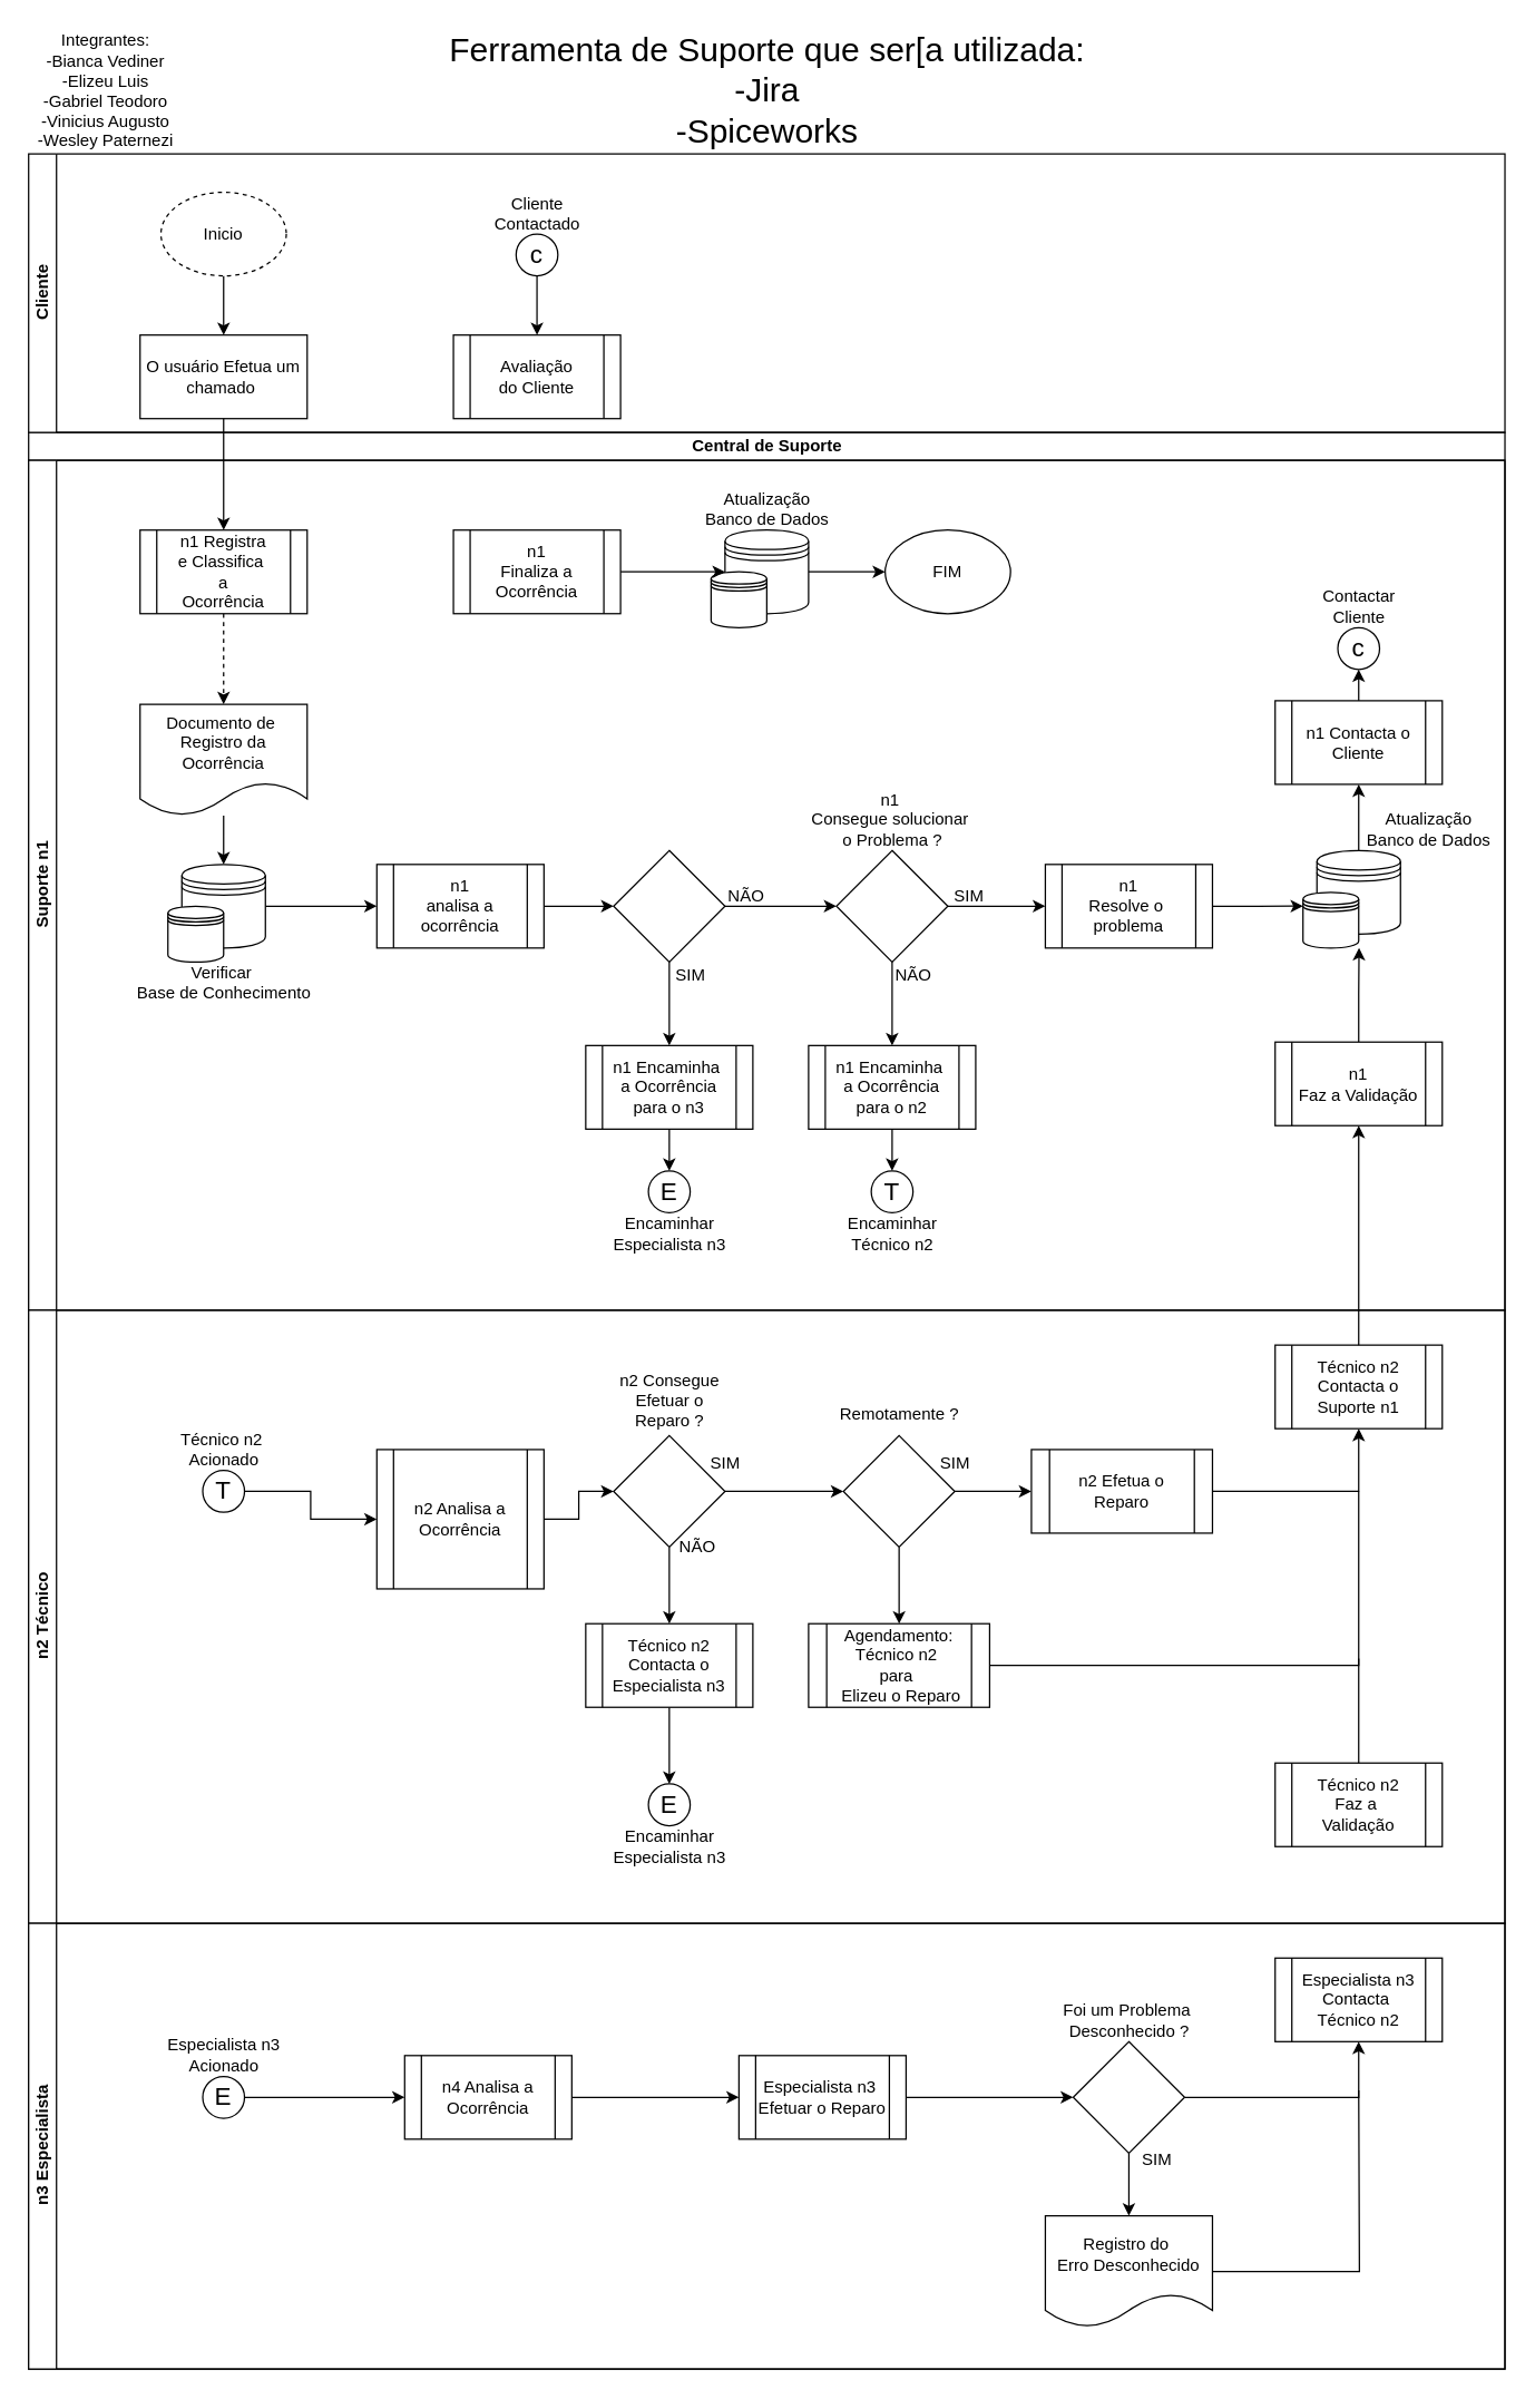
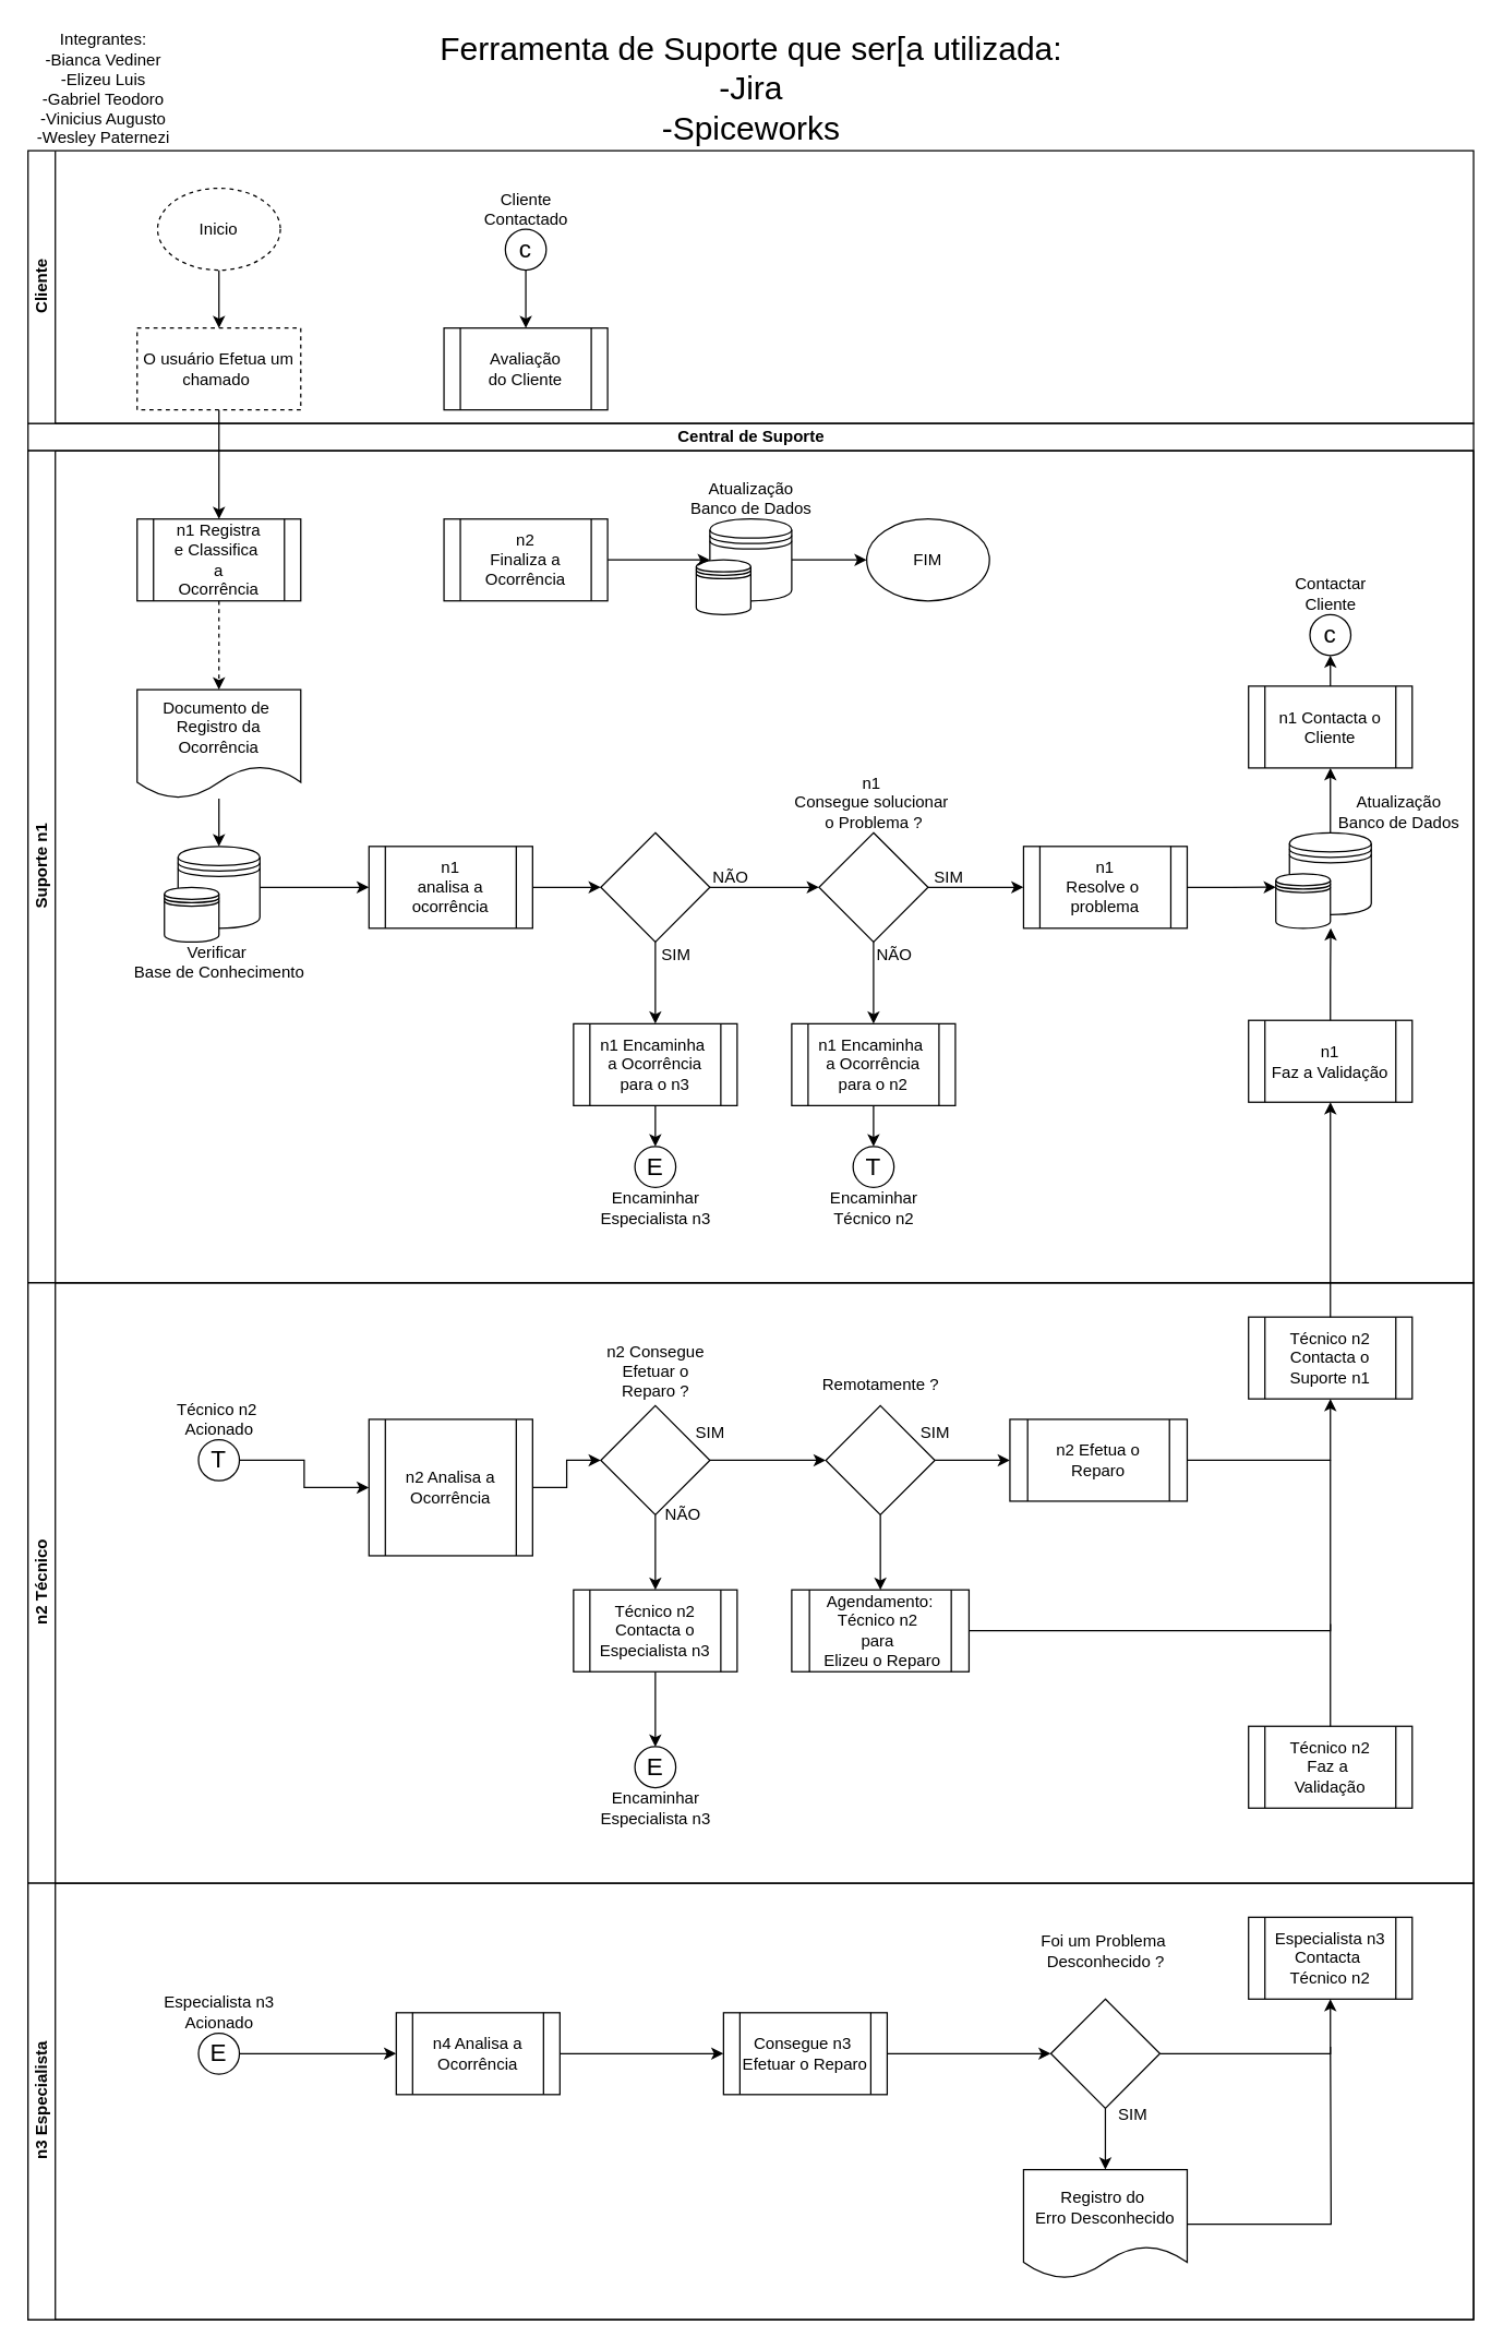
- <mxCell id="102" value="O usuário Efetua um chamado&amp;nbsp;" style="rounded=0;whiteSpace=wrap;html=1;" vertex="1" parent="99"><mxGeometry x="80" y="130" width="120" height="60" as="geometry" /></mxCell>
+ <mxCell id="102" value="O usuário Efetua um chamado&amp;nbsp;" style="rounded=0;whiteSpace=wrap;html=1;dashed=1;" vertex="1" parent="99"><mxGeometry x="80" y="130" width="120" height="60" as="geometry" /></mxCell>
- <mxCell id="33" value="n1 &lt;br&gt;Finaliza a&lt;br&gt;Ocorrência" style="shape=process;whiteSpace=wrap;html=1;backgroundOutline=1;" vertex="1" parent="3"><mxGeometry x="305" y="50" width="120" height="60" as="geometry" /></mxCell>
+ <mxCell id="33" value="n2 &lt;br&gt;Finaliza a&lt;br&gt;Ocorrência" style="shape=process;whiteSpace=wrap;html=1;backgroundOutline=1;" vertex="1" parent="3"><mxGeometry x="305" y="50" width="120" height="60" as="geometry" /></mxCell>
- <mxCell id="91" value="Foi um Problema&amp;nbsp;&lt;br&gt;Desconhecido ?" style="text;html=1;align=center;verticalAlign=middle;resizable=0;points=[];autosize=1;strokeColor=none;" vertex="1" parent="80"><mxGeometry x="735" y="55" width="110" height="30" as="geometry" /></mxCell>
+ <mxCell id="91" value="Foi um Problema&amp;nbsp;&lt;br&gt;Desconhecido ?" style="text;html=1;align=center;verticalAlign=middle;resizable=0;points=[];autosize=1;strokeColor=none;" vertex="1" parent="80"><mxGeometry x="735" y="35" width="110" height="30" as="geometry" /></mxCell>
- <mxCell id="87" value="Especialista n3&amp;nbsp; Efetuar o Reparo" style="shape=process;whiteSpace=wrap;html=1;backgroundOutline=1;" vertex="1" parent="80"><mxGeometry x="510" y="95" width="120" height="60" as="geometry" /></mxCell>
+ <mxCell id="87" value="Consegue n3&amp;nbsp; Efetuar o Reparo" style="shape=process;whiteSpace=wrap;html=1;backgroundOutline=1;" vertex="1" parent="80"><mxGeometry x="510" y="95" width="120" height="60" as="geometry" /></mxCell>
